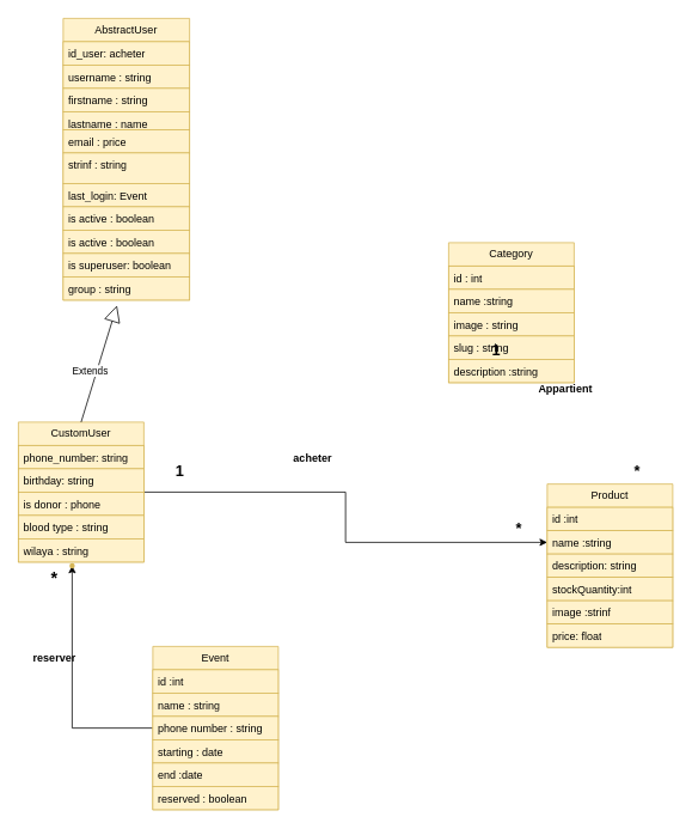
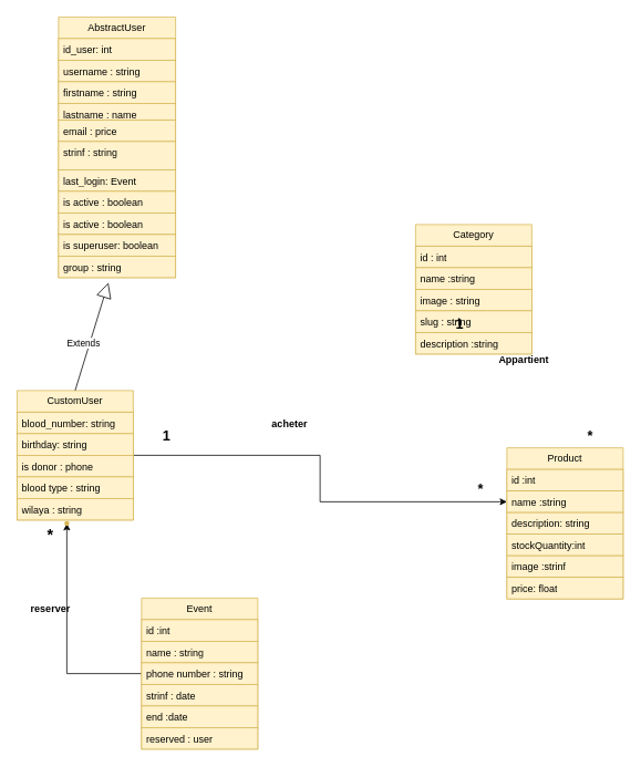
- <mxCell id="3" value="id_user: acheter" style="text;strokeColor=#d6b656;fillColor=#fff2cc;align=left;verticalAlign=top;spacingLeft=4;spacingRight=4;overflow=hidden;rotatable=0;points=[[0,0.5],[1,0.5]];portConstraint=eastwest;whiteSpace=wrap;html=1;" parent="2" vertex="1"><mxGeometry y="26" width="141" height="26" as="geometry" /></mxCell>
+ <mxCell id="3" value="id_user: int" style="text;strokeColor=#d6b656;fillColor=#fff2cc;align=left;verticalAlign=top;spacingLeft=4;spacingRight=4;overflow=hidden;rotatable=0;points=[[0,0.5],[1,0.5]];portConstraint=eastwest;whiteSpace=wrap;html=1;" parent="2" vertex="1"><mxGeometry y="26" width="141" height="26" as="geometry" /></mxCell>
- <mxCell id="16" value="phone_number: string" style="text;strokeColor=#d6b656;fillColor=#fff2cc;align=left;verticalAlign=top;spacingLeft=4;spacingRight=4;overflow=hidden;rotatable=0;points=[[0,0.5],[1,0.5]];portConstraint=eastwest;whiteSpace=wrap;html=1;" parent="15" vertex="1"><mxGeometry y="26" width="140" height="26" as="geometry" /></mxCell>
+ <mxCell id="16" value="blood_number: string" style="text;strokeColor=#d6b656;fillColor=#fff2cc;align=left;verticalAlign=top;spacingLeft=4;spacingRight=4;overflow=hidden;rotatable=0;points=[[0,0.5],[1,0.5]];portConstraint=eastwest;whiteSpace=wrap;html=1;" parent="15" vertex="1"><mxGeometry y="26" width="140" height="26" as="geometry" /></mxCell>
- <mxCell id="27" value="starting : date" style="text;strokeColor=#d6b656;fillColor=#fff2cc;align=left;verticalAlign=top;spacingLeft=4;spacingRight=4;overflow=hidden;rotatable=0;points=[[0,0.5],[1,0.5]];portConstraint=eastwest;whiteSpace=wrap;html=1;" parent="23" vertex="1"><mxGeometry y="104" width="140" height="26" as="geometry" /></mxCell>
+ <mxCell id="27" value="strinf : date" style="text;strokeColor=#d6b656;fillColor=#fff2cc;align=left;verticalAlign=top;spacingLeft=4;spacingRight=4;overflow=hidden;rotatable=0;points=[[0,0.5],[1,0.5]];portConstraint=eastwest;whiteSpace=wrap;html=1;" parent="23" vertex="1"><mxGeometry y="104" width="140" height="26" as="geometry" /></mxCell>
- <mxCell id="29" value="reserved : boolean" style="text;strokeColor=#d6b656;fillColor=#fff2cc;align=left;verticalAlign=top;spacingLeft=4;spacingRight=4;overflow=hidden;rotatable=0;points=[[0,0.5],[1,0.5]];portConstraint=eastwest;whiteSpace=wrap;html=1;" parent="23" vertex="1"><mxGeometry y="156" width="140" height="26" as="geometry" /></mxCell>
+ <mxCell id="29" value="reserved : user" style="text;strokeColor=#d6b656;fillColor=#fff2cc;align=left;verticalAlign=top;spacingLeft=4;spacingRight=4;overflow=hidden;rotatable=0;points=[[0,0.5],[1,0.5]];portConstraint=eastwest;whiteSpace=wrap;html=1;" parent="23" vertex="1"><mxGeometry y="156" width="140" height="26" as="geometry" /></mxCell>
